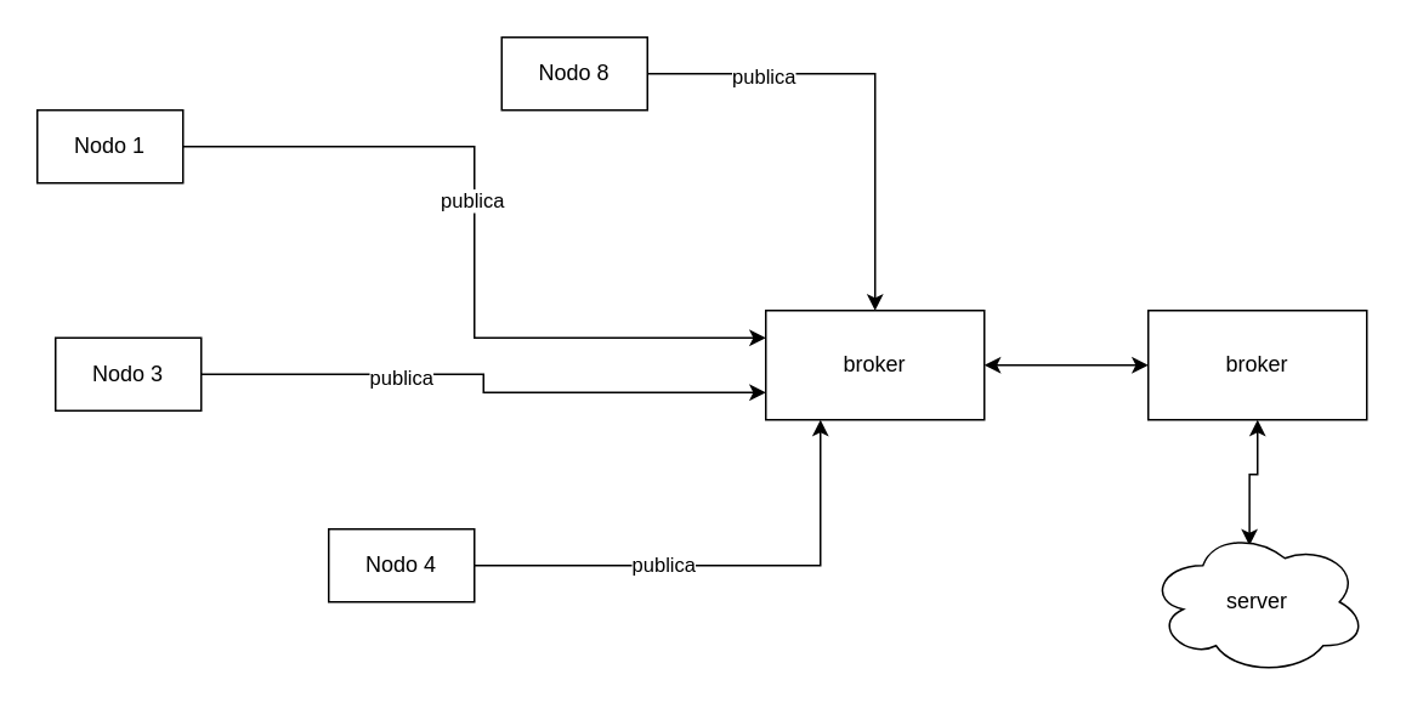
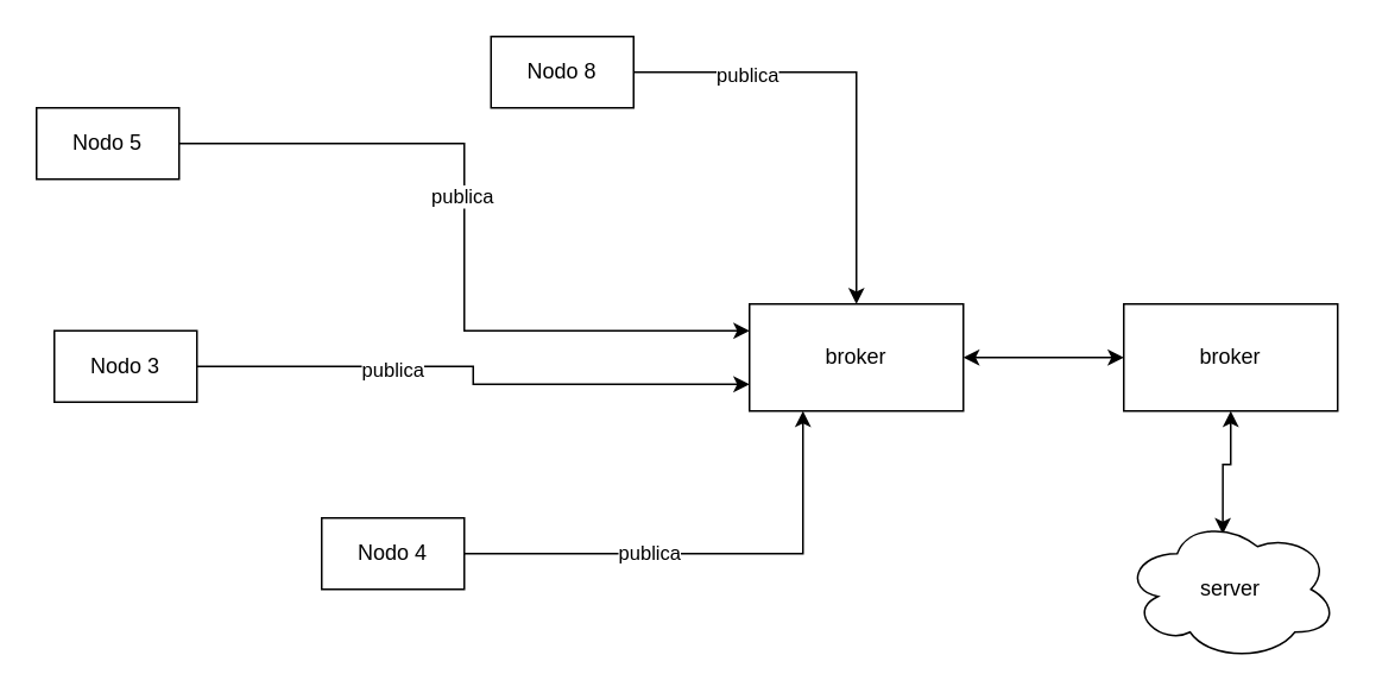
- <mxCell id="4" value="Nodo 1" style="rounded=0;whiteSpace=wrap;html=1;" parent="1" vertex="1"><mxGeometry x="20" y="60" width="80" height="40" as="geometry" /></mxCell>
+ <mxCell id="4" value="Nodo 5" style="rounded=0;whiteSpace=wrap;html=1;" parent="1" vertex="1"><mxGeometry x="20" y="60" width="80" height="40" as="geometry" /></mxCell>
